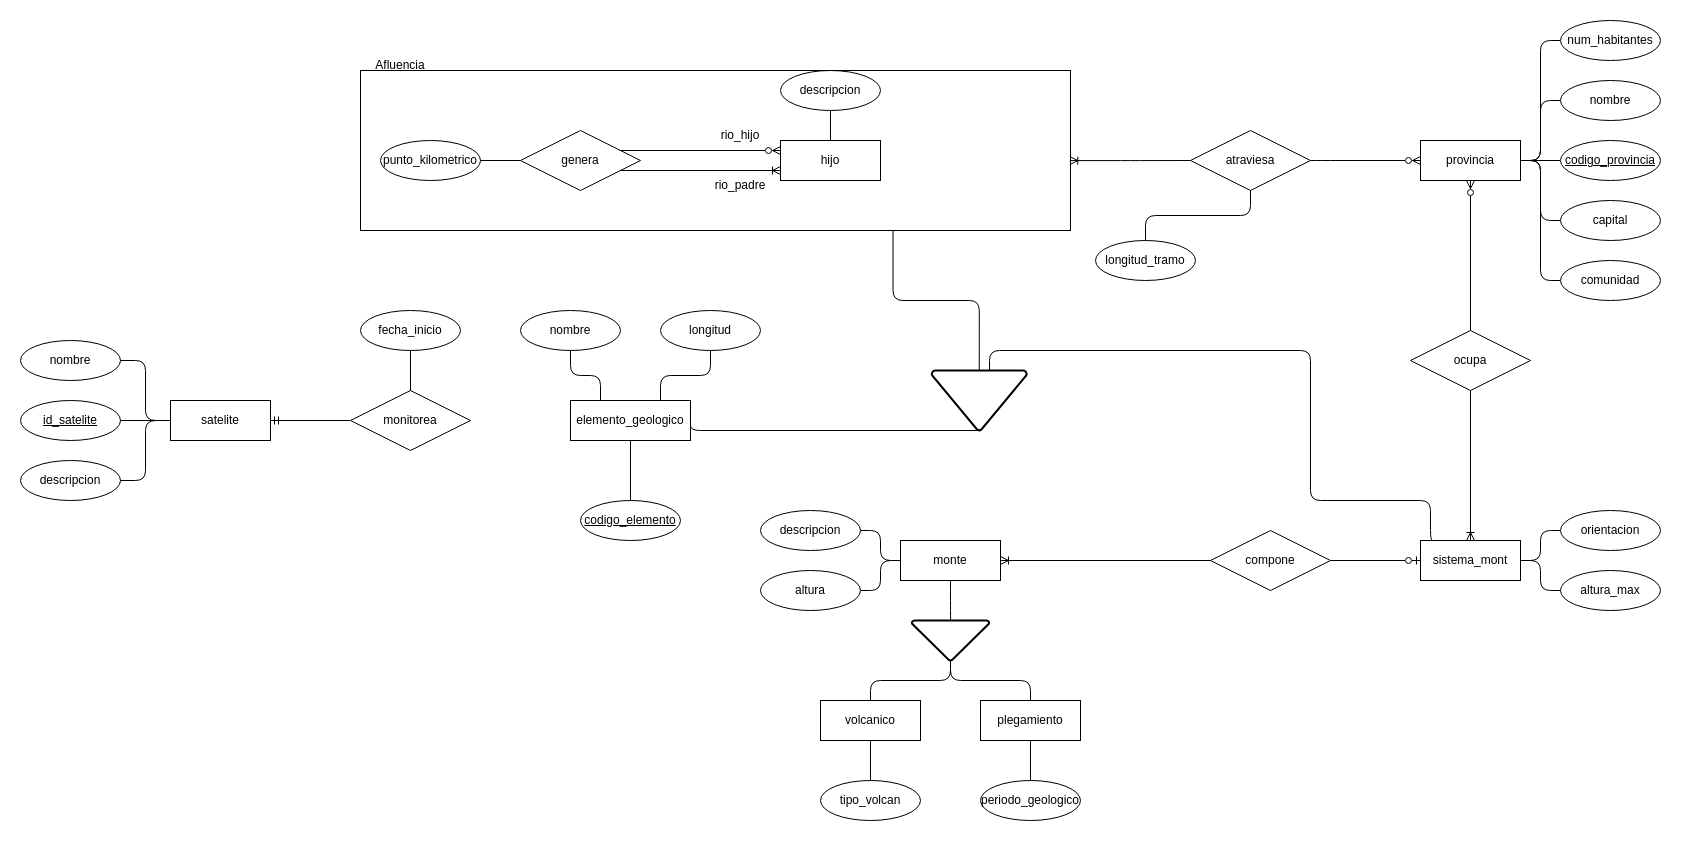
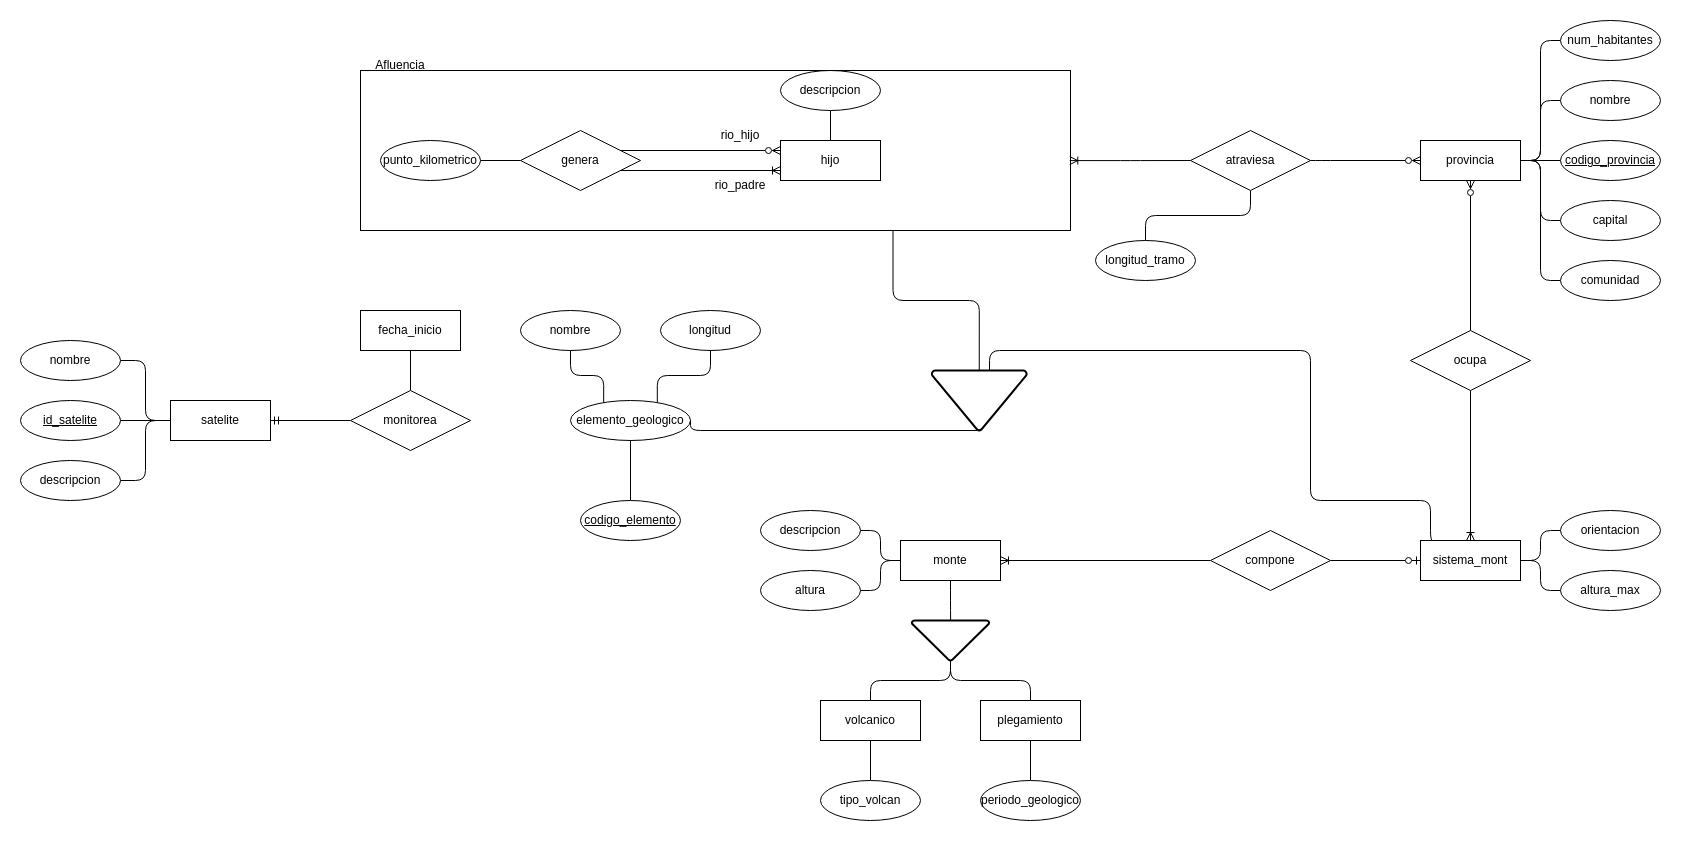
- <mxCell id="74" value="fecha_inicio" style="ellipse;whiteSpace=wrap;html=1;align=center;" vertex="1" parent="1"><mxGeometry x="360" y="310" width="100" height="40" as="geometry" /></mxCell>
+ <mxCell id="74" value="fecha_inicio" style="whiteSpace=wrap;html=1;align=center;rounded=0;" vertex="1" parent="1"><mxGeometry x="360" y="310" width="100" height="40" as="geometry" /></mxCell>
- <mxCell id="69" value="elemento_geologico" style="whiteSpace=wrap;html=1;align=center;" vertex="1" parent="1"><mxGeometry x="570" y="400" width="120" height="40" as="geometry" /></mxCell>
+ <mxCell id="69" value="elemento_geologico" style="ellipse;whiteSpace=wrap;html=1;align=center;" vertex="1" parent="1"><mxGeometry x="570" y="400" width="120" height="40" as="geometry" /></mxCell>
